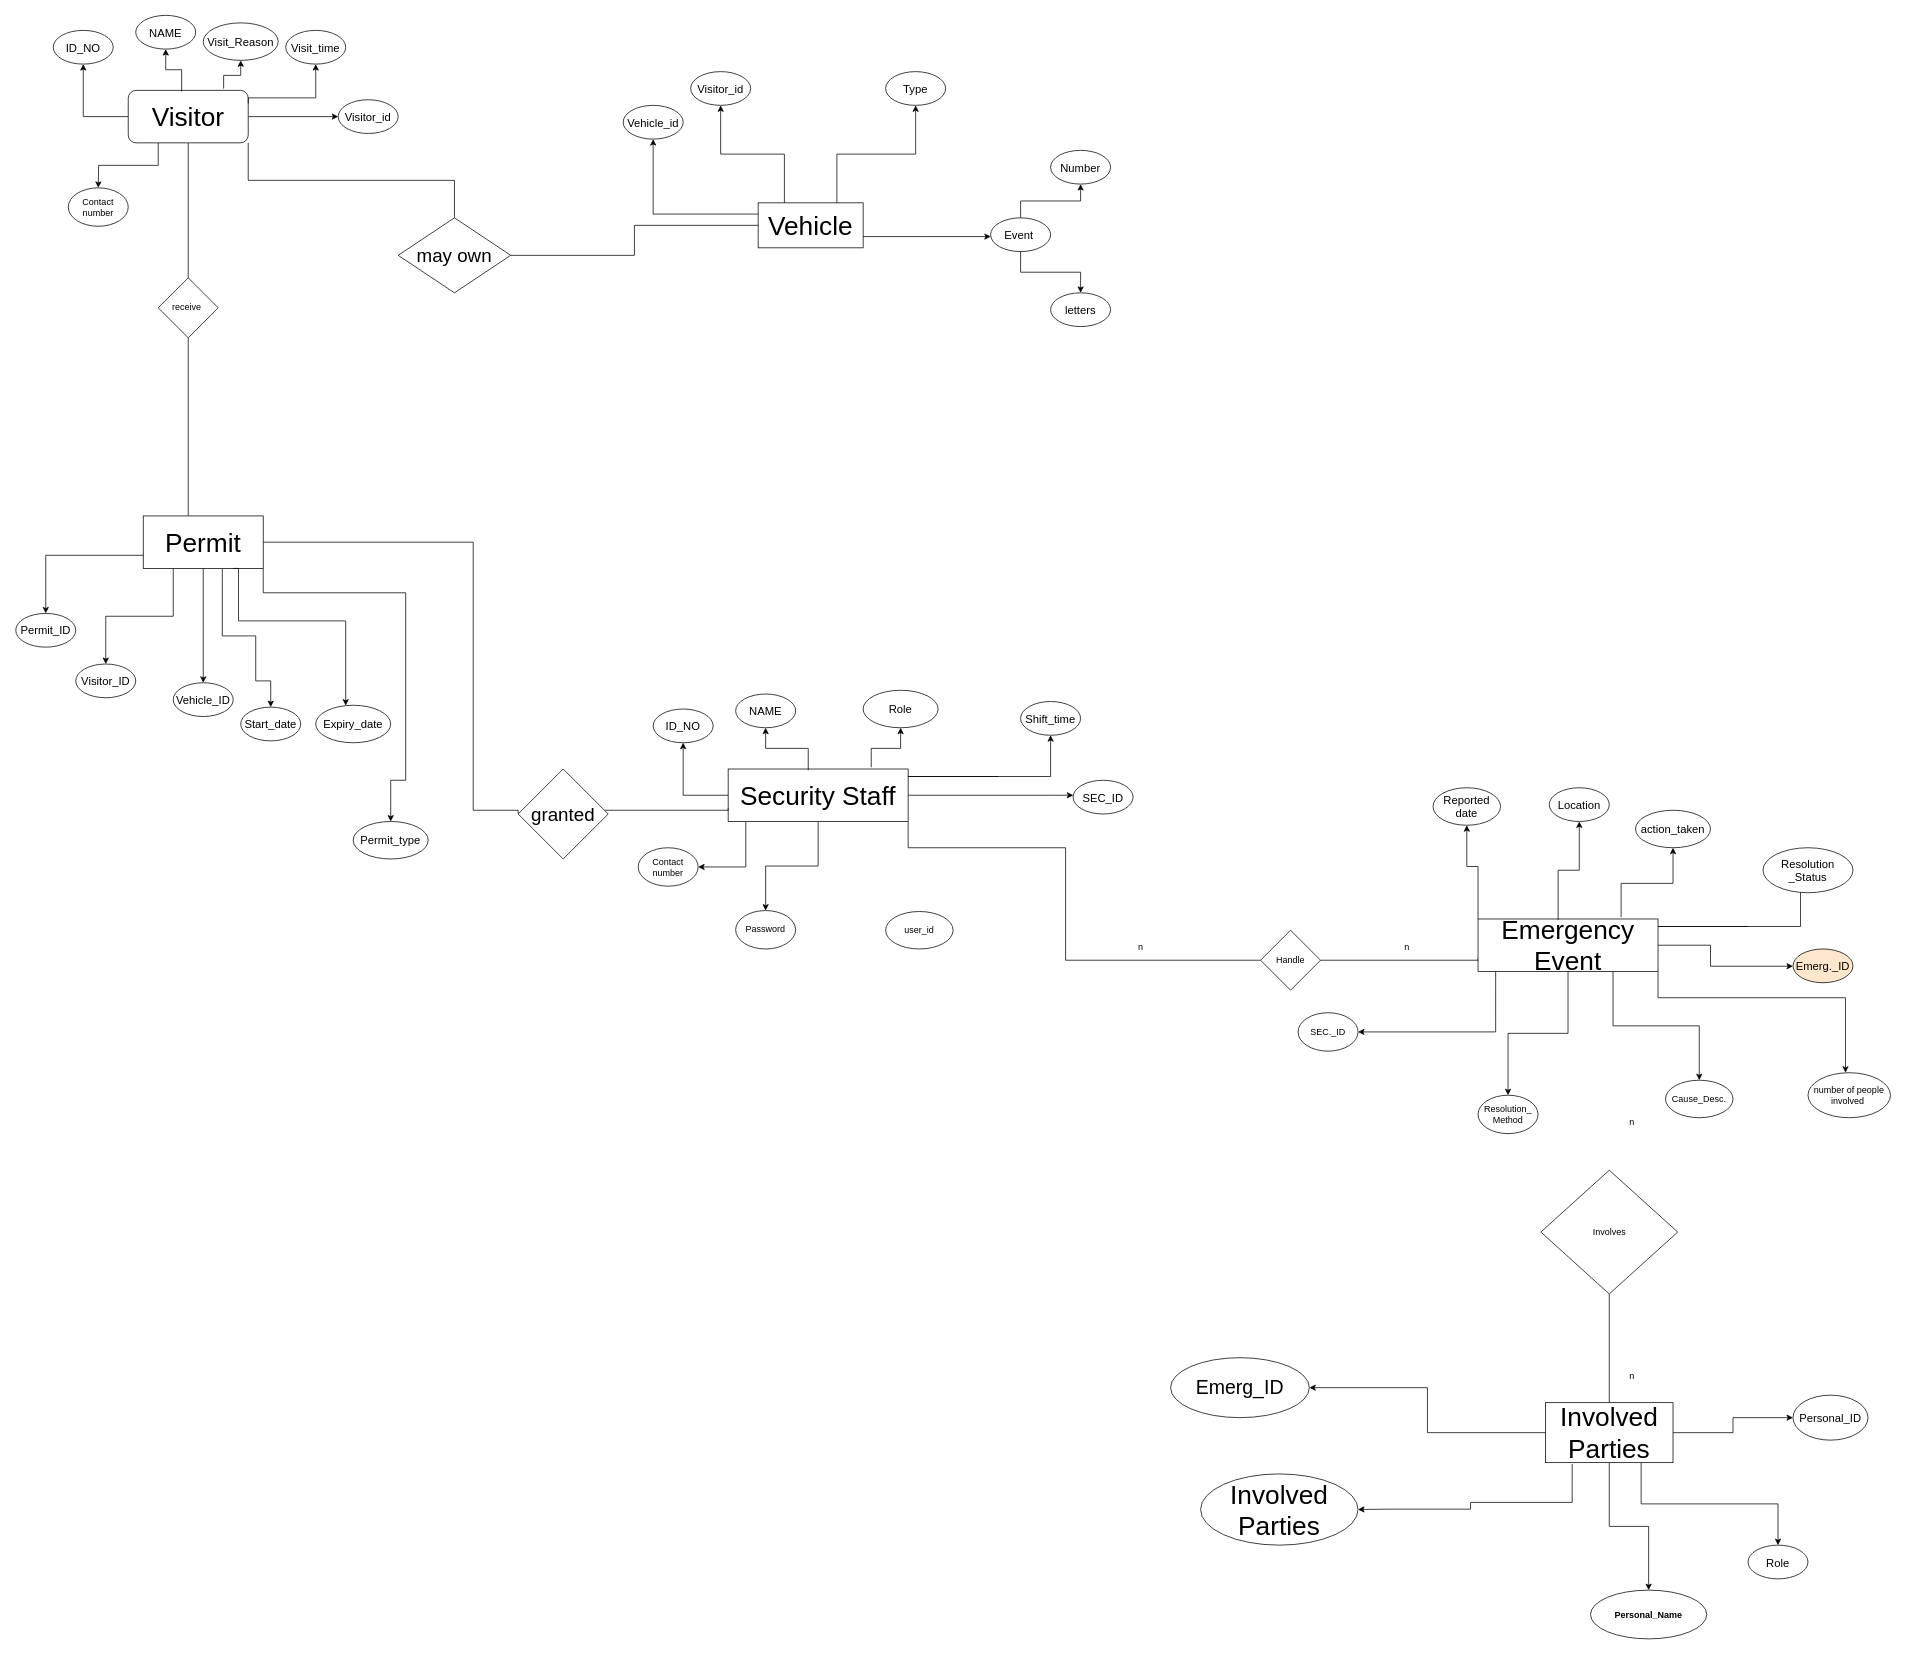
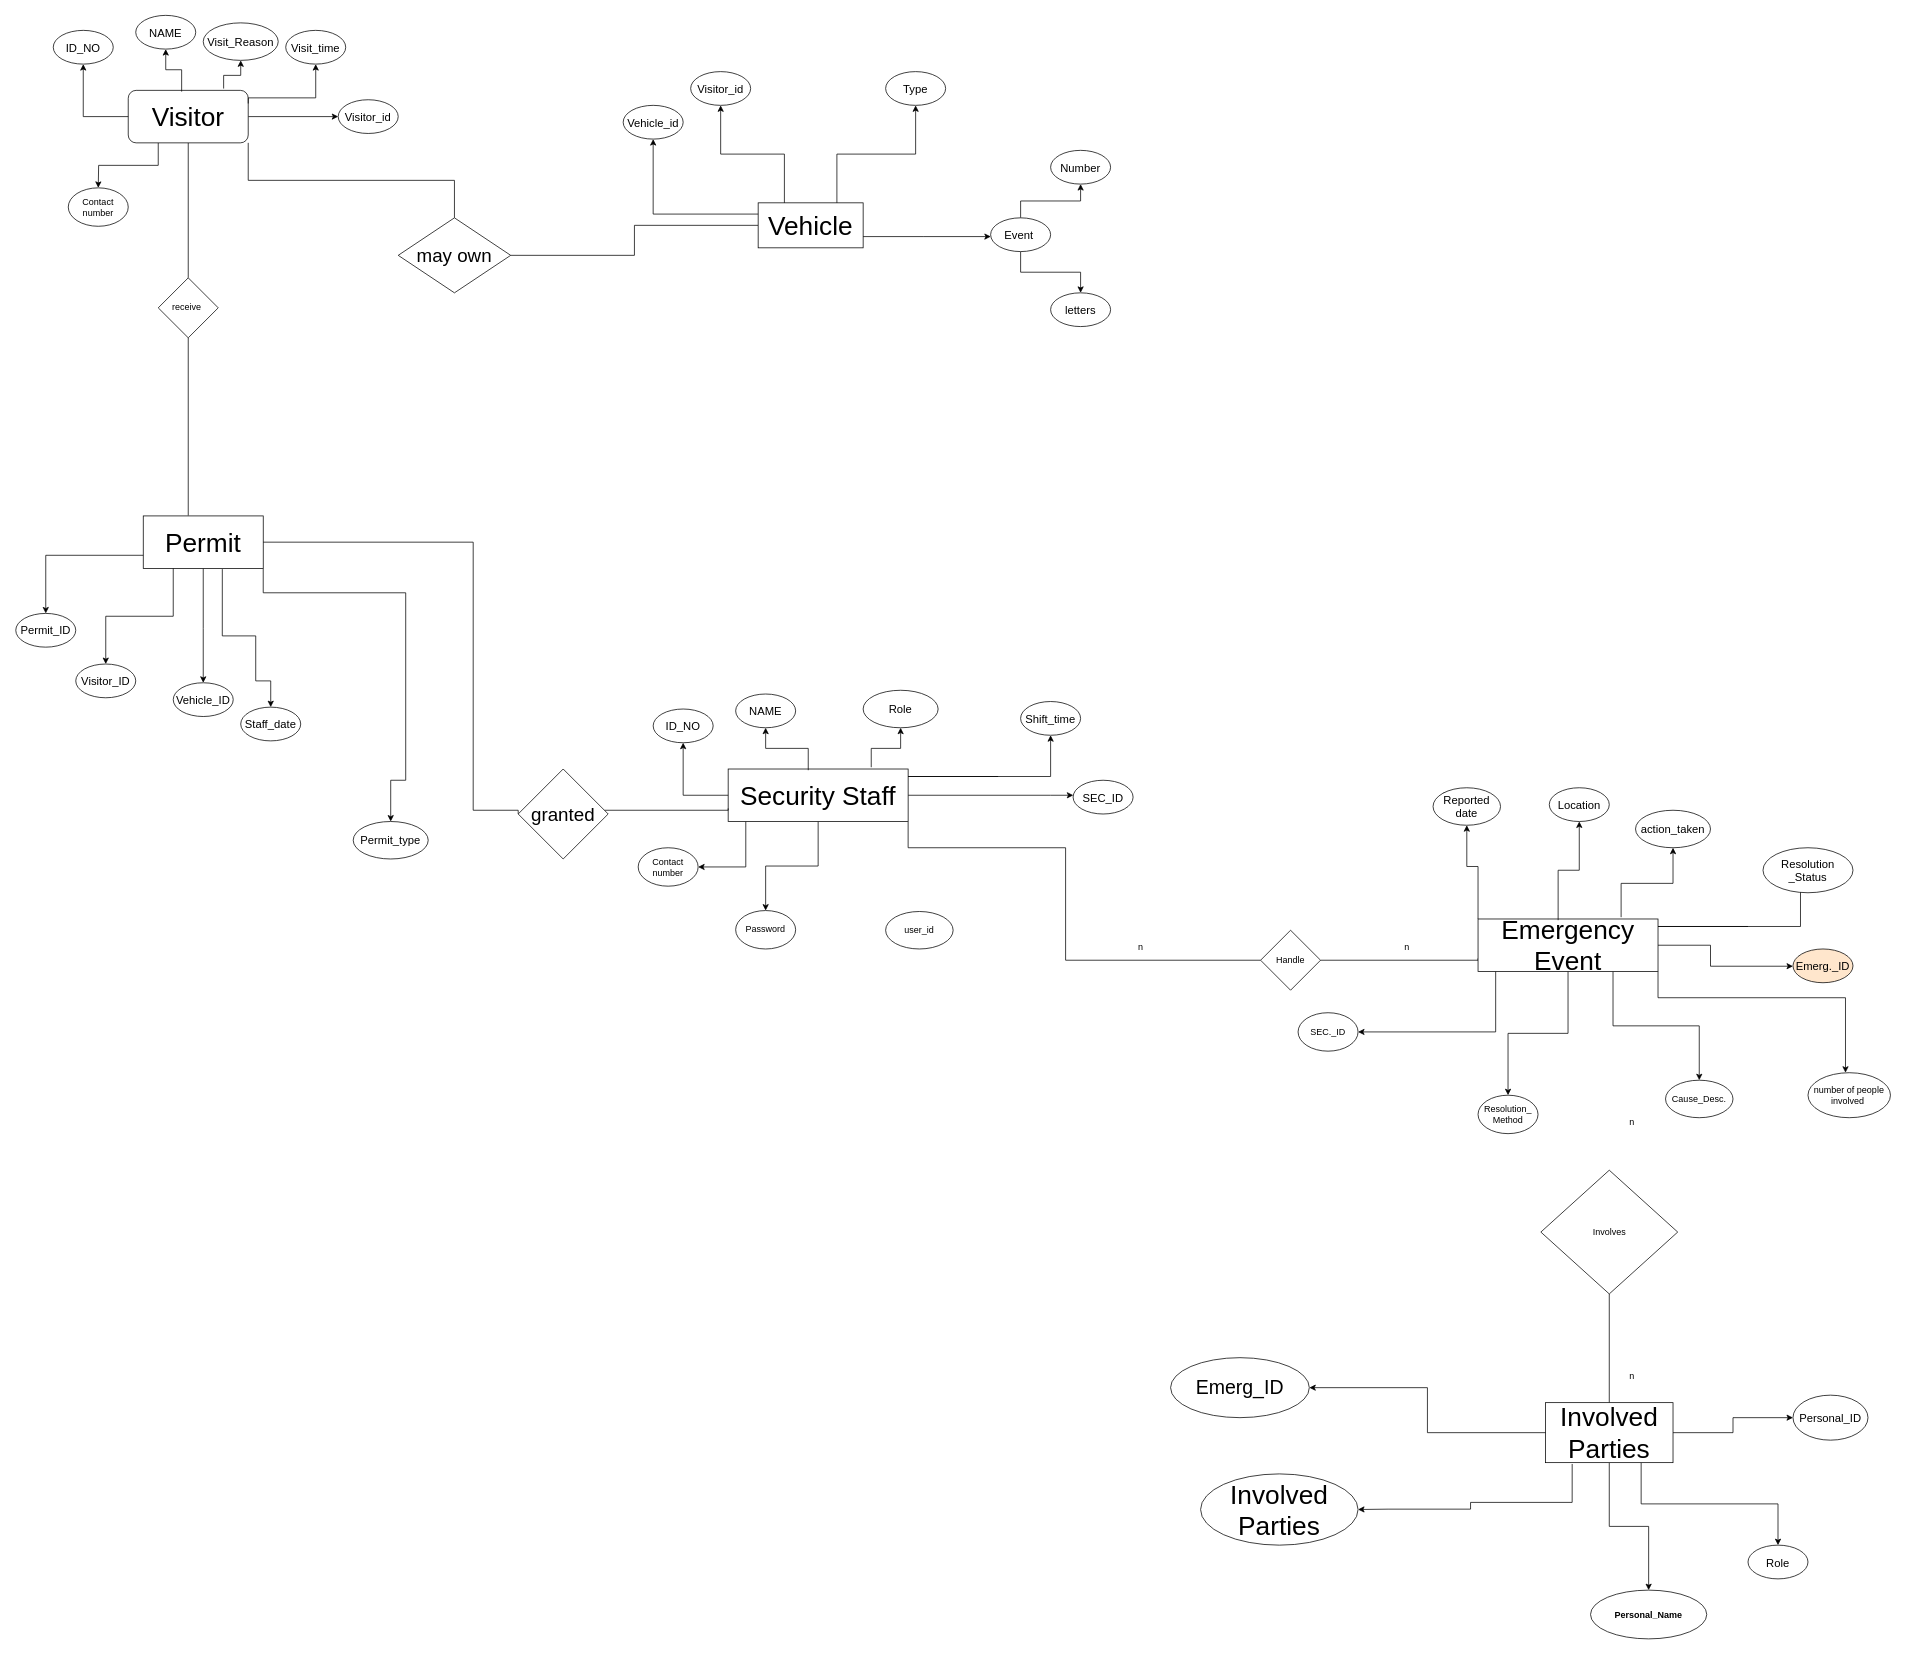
- <mxCell id="55" value="" style="edgeStyle=orthogonalEdgeStyle;rounded=0;orthogonalLoop=1;jettySize=auto;html=1;exitX=0.75;exitY=1;exitDx=0;exitDy=0;" parent="1" source="51" target="56" edge="1"><mxGeometry relative="1" as="geometry"><mxPoint x="180" y="627.5" as="sourcePoint" /><Array as="points"><mxPoint x="317" y="757.5" /><mxPoint x="317" y="827.5" /><mxPoint x="460" y="827.5" /></Array></mxGeometry></mxCell>
- <mxCell id="54" value="&lt;font style=&quot;font-size: 15px;&quot;&gt;Start_date&lt;/font&gt;" style="ellipse;whiteSpace=wrap;html=1;rounded=0;" parent="1" vertex="1"><mxGeometry x="320" y="942.5" width="80" height="45" as="geometry" /></mxCell>
+ <mxCell id="54" value="&lt;font style=&quot;font-size: 15px;&quot;&gt;Staff_date&lt;/font&gt;" style="ellipse;whiteSpace=wrap;html=1;rounded=0;" parent="1" vertex="1"><mxGeometry x="320" y="942.5" width="80" height="45" as="geometry" /></mxCell>
- <mxCell id="56" value="&lt;font style=&quot;font-size: 15px;&quot;&gt;Expiry_date&lt;/font&gt;" style="ellipse;whiteSpace=wrap;html=1;rounded=0;" parent="1" vertex="1"><mxGeometry x="420" y="940" width="100" height="50" as="geometry" /></mxCell>
